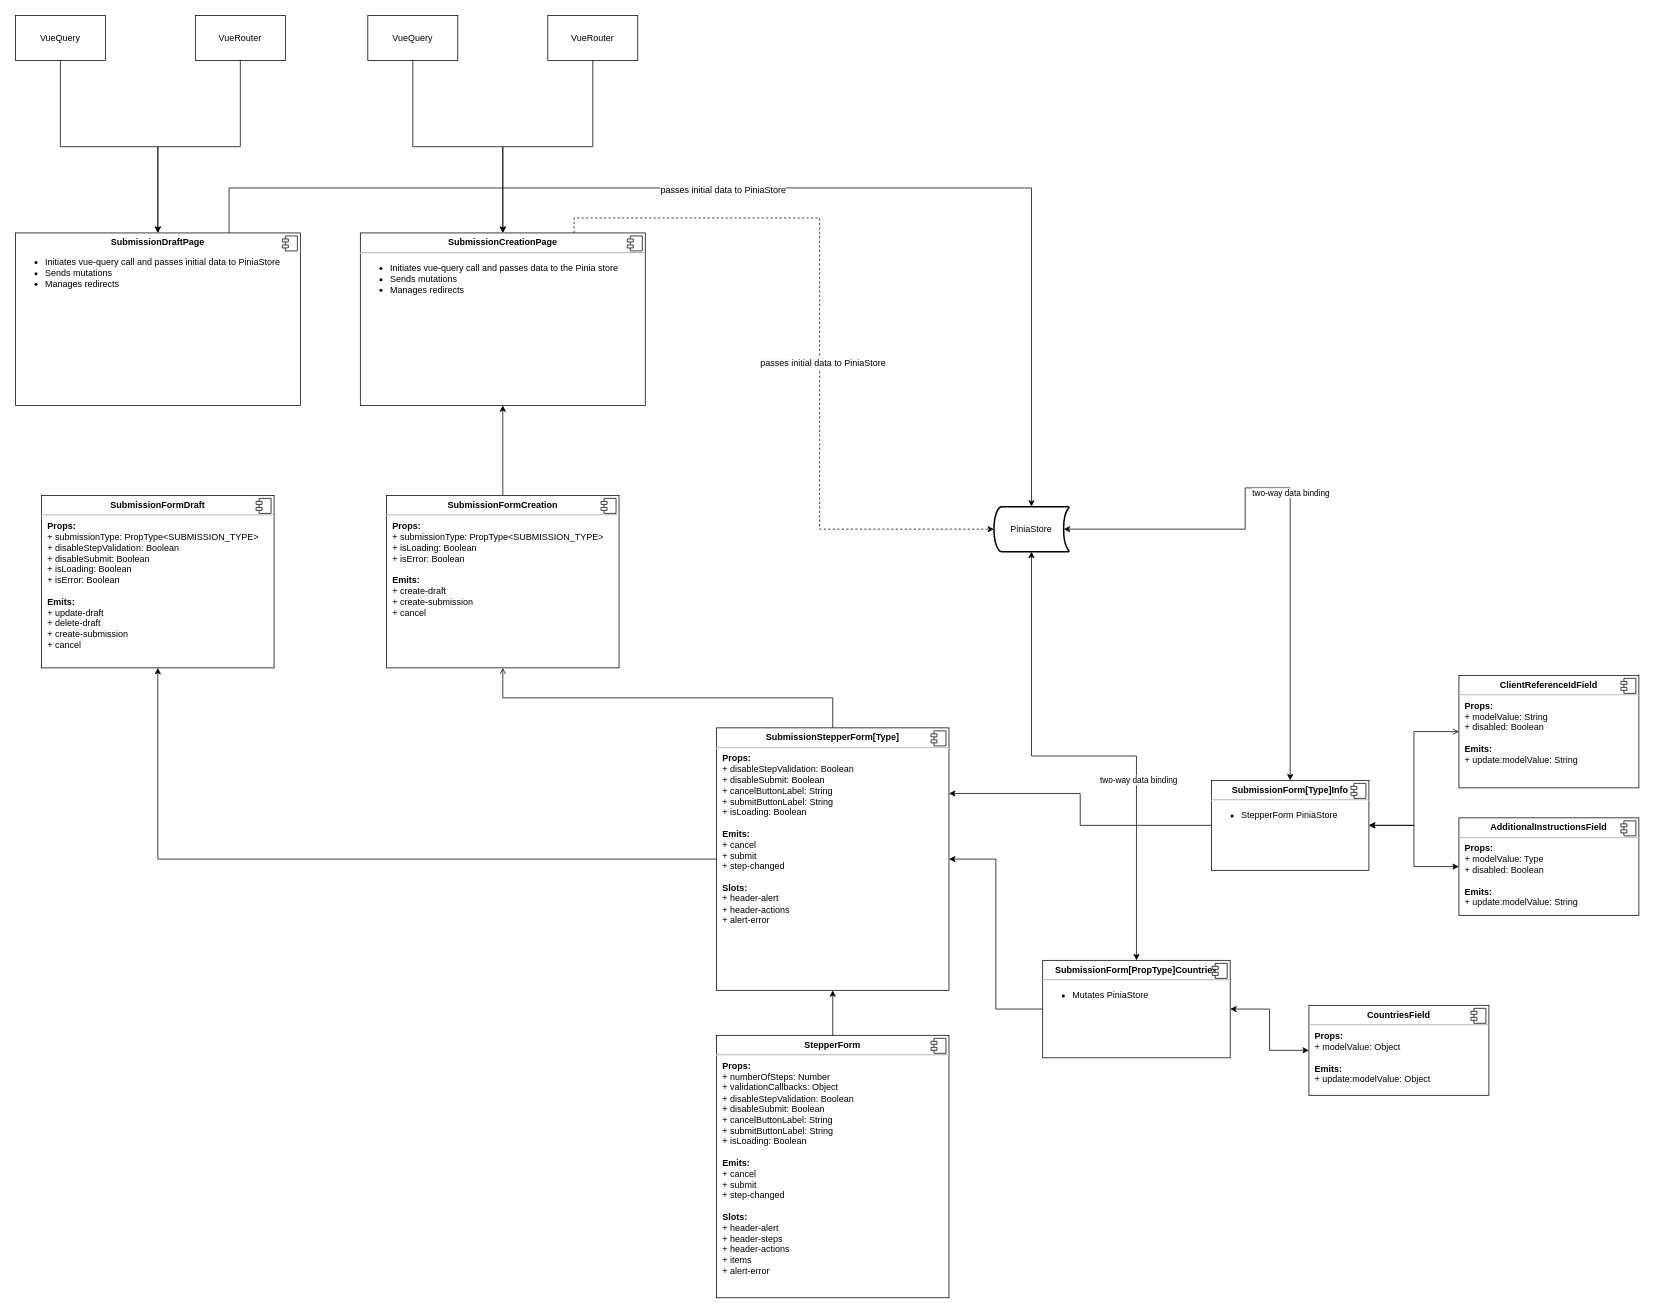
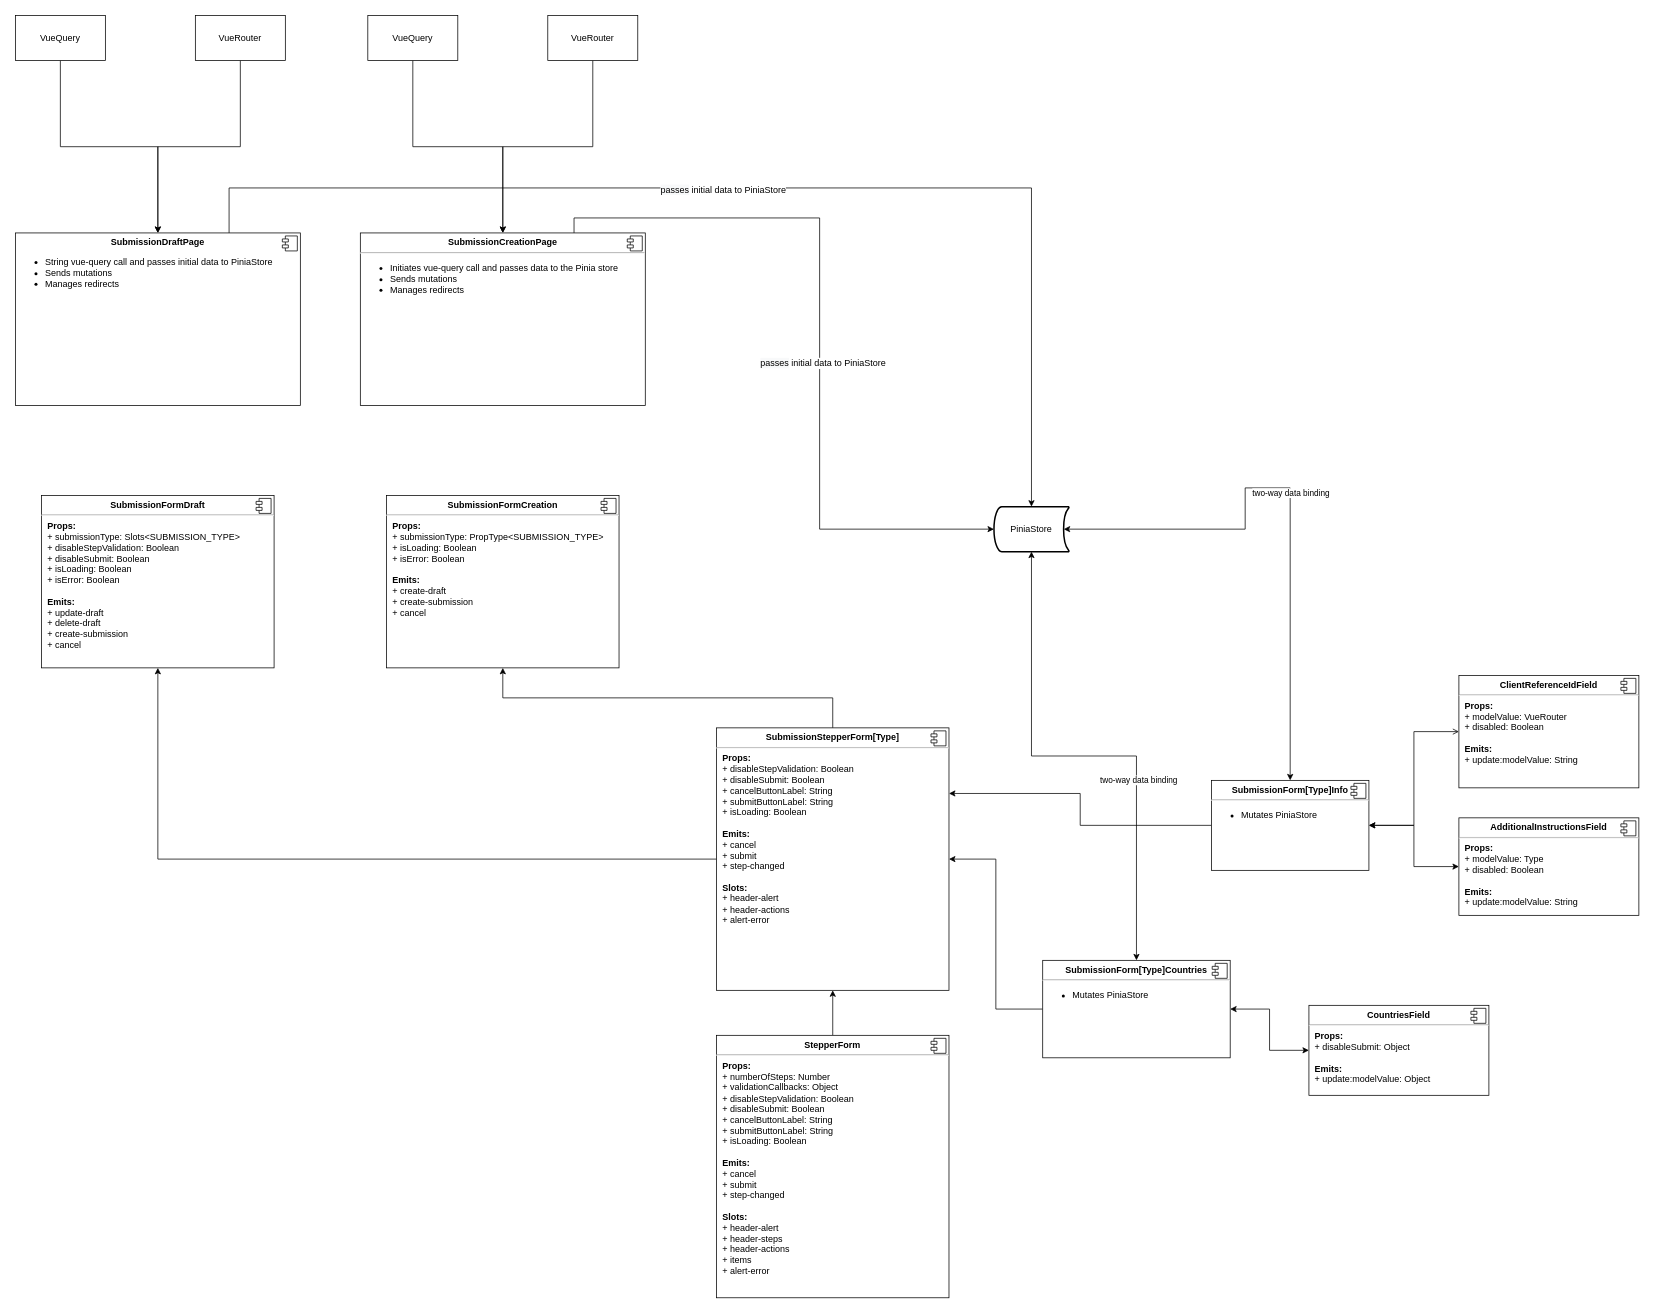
- <mxCell id="29" style="edgeStyle=orthogonalEdgeStyle;rounded=0;sketch=0;orthogonalLoop=1;jettySize=auto;html=1;entryX=0;entryY=0.5;entryDx=0;entryDy=0;entryPerimeter=0;shadow=0;startArrow=none;startFill=0;exitX=0.75;exitY=0;exitDx=0;exitDy=0;dashed=1;" parent="1" source="31" target="15" edge="1"><mxGeometry relative="1" as="geometry" /></mxCell>
+ <mxCell id="29" style="edgeStyle=orthogonalEdgeStyle;rounded=0;sketch=0;orthogonalLoop=1;jettySize=auto;html=1;entryX=0;entryY=0.5;entryDx=0;entryDy=0;entryPerimeter=0;shadow=0;startArrow=none;startFill=0;exitX=0.75;exitY=0;exitDx=0;exitDy=0;" parent="1" source="31" target="15" edge="1"><mxGeometry relative="1" as="geometry" /></mxCell>
- <mxCell id="44" value="&lt;p style=&quot;margin:0px;margin-top:6px;text-align:center;&quot;&gt;&lt;span style=&quot;&quot;&gt;&lt;b&gt;SubmissionDraftPage&lt;/b&gt;&lt;/span&gt;&lt;/p&gt;&lt;p style=&quot;margin:0px;margin-left:8px;&quot;&gt;&lt;/p&gt;&lt;ul&gt;&lt;li&gt;Initiates vue-query call and passes&lt;span style=&quot;background-color: initial;&quot;&gt;&amp;nbsp;initial data to PiniaStore&lt;/span&gt;&lt;/li&gt;&lt;li&gt;Sends mutations&lt;/li&gt;&lt;li&gt;Manages redirects&lt;/li&gt;&lt;/ul&gt;&lt;p&gt;&lt;/p&gt;" style="align=left;overflow=fill;html=1;dropTarget=0;" parent="1" vertex="1"><mxGeometry x="20" y="310" width="380" height="230" as="geometry" /></mxCell>
+ <mxCell id="44" value="&lt;p style=&quot;margin:0px;margin-top:6px;text-align:center;&quot;&gt;&lt;span style=&quot;&quot;&gt;&lt;b&gt;SubmissionDraftPage&lt;/b&gt;&lt;/span&gt;&lt;/p&gt;&lt;p style=&quot;margin:0px;margin-left:8px;&quot;&gt;&lt;/p&gt;&lt;ul&gt;&lt;li&gt;String vue-query call and passes&lt;span style=&quot;background-color: initial;&quot;&gt;&amp;nbsp;initial data to PiniaStore&lt;/span&gt;&lt;/li&gt;&lt;li&gt;Sends mutations&lt;/li&gt;&lt;li&gt;Manages redirects&lt;/li&gt;&lt;/ul&gt;&lt;p&gt;&lt;/p&gt;" style="align=left;overflow=fill;html=1;dropTarget=0;" parent="1" vertex="1"><mxGeometry x="20" y="310" width="380" height="230" as="geometry" /></mxCell>
- <mxCell id="2" style="edgeStyle=orthogonalEdgeStyle;rounded=0;sketch=0;orthogonalLoop=1;jettySize=auto;html=1;entryX=0.5;entryY=1;entryDx=0;entryDy=0;shadow=0;startArrow=none;startFill=0;" parent="1" source="3" target="31" edge="1"><mxGeometry relative="1" as="geometry" /></mxCell>
- <mxCell id="40" value="&lt;p style=&quot;margin:0px;margin-top:6px;text-align:center;&quot;&gt;&lt;span style=&quot;&quot;&gt;&lt;b&gt;SubmissionFormDraft&lt;/b&gt;&lt;/span&gt;&lt;br&gt;&lt;/p&gt;&lt;hr&gt;&lt;p style=&quot;margin:0px;margin-left:8px;&quot;&gt;&lt;b style=&quot;background-color: initial;&quot;&gt;Props:&lt;/b&gt;&lt;br&gt;+ submissionType: PropType&amp;lt;SUBMISSION_TYPE&amp;gt;&lt;br&gt;+ disableStepValidation: Boolean&lt;br&gt;+ disableSubmit: Boolean&lt;br&gt;+ isLoading: Boolean&lt;/p&gt;&lt;p style=&quot;margin:0px;margin-left:8px;&quot;&gt;+ isError: Boolean&lt;br&gt;&lt;br&gt;&lt;b&gt;Emits:&lt;/b&gt;&lt;br&gt;+&amp;nbsp;update-draft&lt;br&gt;+&amp;nbsp;delete-draft&lt;br&gt;+&amp;nbsp;create-submission&lt;br&gt;+&amp;nbsp;cancel&lt;br&gt;&lt;/p&gt;" style="align=left;overflow=fill;html=1;dropTarget=0;" parent="1" vertex="1"><mxGeometry x="55" y="660" width="310" height="230" as="geometry" /></mxCell>
+ <mxCell id="40" value="&lt;p style=&quot;margin:0px;margin-top:6px;text-align:center;&quot;&gt;&lt;span style=&quot;&quot;&gt;&lt;b&gt;SubmissionFormDraft&lt;/b&gt;&lt;/span&gt;&lt;br&gt;&lt;/p&gt;&lt;hr&gt;&lt;p style=&quot;margin:0px;margin-left:8px;&quot;&gt;&lt;b style=&quot;background-color: initial;&quot;&gt;Props:&lt;/b&gt;&lt;br&gt;+ submissionType: Slots&amp;lt;SUBMISSION_TYPE&amp;gt;&lt;br&gt;+ disableStepValidation: Boolean&lt;br&gt;+ disableSubmit: Boolean&lt;br&gt;+ isLoading: Boolean&lt;/p&gt;&lt;p style=&quot;margin:0px;margin-left:8px;&quot;&gt;+ isError: Boolean&lt;br&gt;&lt;br&gt;&lt;b&gt;Emits:&lt;/b&gt;&lt;br&gt;+&amp;nbsp;update-draft&lt;br&gt;+&amp;nbsp;delete-draft&lt;br&gt;+&amp;nbsp;create-submission&lt;br&gt;+&amp;nbsp;cancel&lt;br&gt;&lt;/p&gt;" style="align=left;overflow=fill;html=1;dropTarget=0;" parent="1" vertex="1"><mxGeometry x="55" y="660" width="310" height="230" as="geometry" /></mxCell>
- <mxCell id="5" style="edgeStyle=orthogonalEdgeStyle;rounded=0;sketch=0;orthogonalLoop=1;jettySize=auto;html=1;shadow=0;startArrow=none;startFill=0;exitX=0.5;exitY=0;exitDx=0;exitDy=0;entryX=0.5;entryY=1;entryDx=0;entryDy=0;endArrow=open;" parent="1" source="7" target="3" edge="1"><mxGeometry relative="1" as="geometry"><mxPoint x="670" y="990" as="targetPoint" /></mxGeometry></mxCell>
+ <mxCell id="5" style="edgeStyle=orthogonalEdgeStyle;rounded=0;sketch=0;orthogonalLoop=1;jettySize=auto;html=1;shadow=0;startArrow=none;startFill=0;exitX=0.5;exitY=0;exitDx=0;exitDy=0;entryX=0.5;entryY=1;entryDx=0;entryDy=0;" parent="1" source="7" target="3" edge="1"><mxGeometry relative="1" as="geometry"><mxPoint x="670" y="990" as="targetPoint" /></mxGeometry></mxCell>
- <mxCell id="16" value="&lt;p style=&quot;margin:0px;margin-top:6px;text-align:center;&quot;&gt;&lt;b&gt;ClientReferenceIdField&lt;/b&gt;&lt;br&gt;&lt;/p&gt;&lt;hr&gt;&lt;p style=&quot;margin:0px;margin-left:8px;&quot;&gt;&lt;b style=&quot;background-color: initial;&quot;&gt;Props:&lt;/b&gt;&lt;br&gt;+ modelValue: String&lt;br&gt;+ disabled: Boolean&lt;br&gt;&lt;br&gt;&lt;b&gt;Emits:&lt;/b&gt;&lt;br&gt;+&amp;nbsp;update:modelValue: String&lt;br&gt;&lt;/p&gt;" style="align=left;overflow=fill;html=1;dropTarget=0;" parent="1" vertex="1"><mxGeometry x="1945" width="240" height="150" as="geometry" y="900" /></mxCell>
+ <mxCell id="16" value="&lt;p style=&quot;margin:0px;margin-top:6px;text-align:center;&quot;&gt;&lt;b&gt;ClientReferenceIdField&lt;/b&gt;&lt;br&gt;&lt;/p&gt;&lt;hr&gt;&lt;p style=&quot;margin:0px;margin-left:8px;&quot;&gt;&lt;b style=&quot;background-color: initial;&quot;&gt;Props:&lt;/b&gt;&lt;br&gt;+ modelValue: VueRouter&lt;br&gt;+ disabled: Boolean&lt;br&gt;&lt;br&gt;&lt;b&gt;Emits:&lt;/b&gt;&lt;br&gt;+&amp;nbsp;update:modelValue: String&lt;br&gt;&lt;/p&gt;" style="align=left;overflow=fill;html=1;dropTarget=0;" parent="1" vertex="1"><mxGeometry x="1945" width="240" height="150" as="geometry" y="900" /></mxCell>
- <mxCell id="13" value="&lt;p style=&quot;margin:0px;margin-top:6px;text-align:center;&quot;&gt;&lt;b&gt;SubmissionForm[Type]Info&lt;/b&gt;&lt;br&gt;&lt;/p&gt;&lt;hr&gt;&lt;p style=&quot;margin:0px;margin-left:8px;&quot;&gt;&lt;/p&gt;&lt;ul&gt;&lt;li&gt;&lt;span style=&quot;background-color: initial;&quot;&gt;StepperForm PiniaStore&lt;/span&gt;&lt;/li&gt;&lt;/ul&gt;&lt;p&gt;&lt;/p&gt;" style="align=left;overflow=fill;html=1;dropTarget=0;" parent="1" vertex="1"><mxGeometry x="1615" y="1040" width="210" height="120" as="geometry" /></mxCell>
+ <mxCell id="13" value="&lt;p style=&quot;margin:0px;margin-top:6px;text-align:center;&quot;&gt;&lt;b&gt;SubmissionForm[Type]Info&lt;/b&gt;&lt;br&gt;&lt;/p&gt;&lt;hr&gt;&lt;p style=&quot;margin:0px;margin-left:8px;&quot;&gt;&lt;/p&gt;&lt;ul&gt;&lt;li&gt;&lt;span style=&quot;background-color: initial;&quot;&gt;Mutates PiniaStore&lt;/span&gt;&lt;/li&gt;&lt;/ul&gt;&lt;p&gt;&lt;/p&gt;" style="align=left;overflow=fill;html=1;dropTarget=0;" parent="1" vertex="1"><mxGeometry x="1615" y="1040" width="210" height="120" as="geometry" /></mxCell>
- <mxCell id="24" value="&lt;p style=&quot;margin:0px;margin-top:6px;text-align:center;&quot;&gt;&lt;b&gt;SubmissionForm[PropType]Countries&lt;/b&gt;&lt;br&gt;&lt;/p&gt;&lt;hr&gt;&lt;p style=&quot;margin:0px;margin-left:8px;&quot;&gt;&lt;/p&gt;&lt;ul&gt;&lt;li&gt;&lt;span style=&quot;background-color: initial;&quot;&gt;Mutates PiniaStore&lt;/span&gt;&lt;/li&gt;&lt;/ul&gt;&lt;p&gt;&lt;/p&gt;" style="align=left;overflow=fill;html=1;dropTarget=0;" parent="1" vertex="1"><mxGeometry x="1390" y="1280" width="250" height="130" as="geometry" /></mxCell>
+ <mxCell id="24" value="&lt;p style=&quot;margin:0px;margin-top:6px;text-align:center;&quot;&gt;&lt;b&gt;SubmissionForm[Type]Countries&lt;/b&gt;&lt;br&gt;&lt;/p&gt;&lt;hr&gt;&lt;p style=&quot;margin:0px;margin-left:8px;&quot;&gt;&lt;/p&gt;&lt;ul&gt;&lt;li&gt;&lt;span style=&quot;background-color: initial;&quot;&gt;Mutates PiniaStore&lt;/span&gt;&lt;/li&gt;&lt;/ul&gt;&lt;p&gt;&lt;/p&gt;" style="align=left;overflow=fill;html=1;dropTarget=0;" parent="1" vertex="1"><mxGeometry x="1390" y="1280" width="250" height="130" as="geometry" /></mxCell>
- <mxCell id="27" value="&lt;p style=&quot;margin:0px;margin-top:6px;text-align:center;&quot;&gt;&lt;b&gt;CountriesField&lt;/b&gt;&lt;br&gt;&lt;/p&gt;&lt;hr&gt;&lt;p style=&quot;margin:0px;margin-left:8px;&quot;&gt;&lt;b style=&quot;background-color: initial;&quot;&gt;Props:&lt;/b&gt;&lt;br&gt;+ modelValue: Object&lt;br&gt;&lt;br&gt;&lt;b&gt;Emits:&lt;/b&gt;&lt;br&gt;+&amp;nbsp;update:modelValue: Object&lt;br&gt;&lt;/p&gt;" style="align=left;overflow=fill;html=1;dropTarget=0;" parent="1" vertex="1"><mxGeometry x="1745" y="1340" width="240" height="120" as="geometry" /></mxCell>
+ <mxCell id="27" value="&lt;p style=&quot;margin:0px;margin-top:6px;text-align:center;&quot;&gt;&lt;b&gt;CountriesField&lt;/b&gt;&lt;br&gt;&lt;/p&gt;&lt;hr&gt;&lt;p style=&quot;margin:0px;margin-left:8px;&quot;&gt;&lt;b style=&quot;background-color: initial;&quot;&gt;Props:&lt;/b&gt;&lt;br&gt;+ disableSubmit: Object&lt;br&gt;&lt;br&gt;&lt;b&gt;Emits:&lt;/b&gt;&lt;br&gt;+&amp;nbsp;update:modelValue: Object&lt;br&gt;&lt;/p&gt;" style="align=left;overflow=fill;html=1;dropTarget=0;" parent="1" vertex="1"><mxGeometry x="1745" y="1340" width="240" height="120" as="geometry" /></mxCell>
